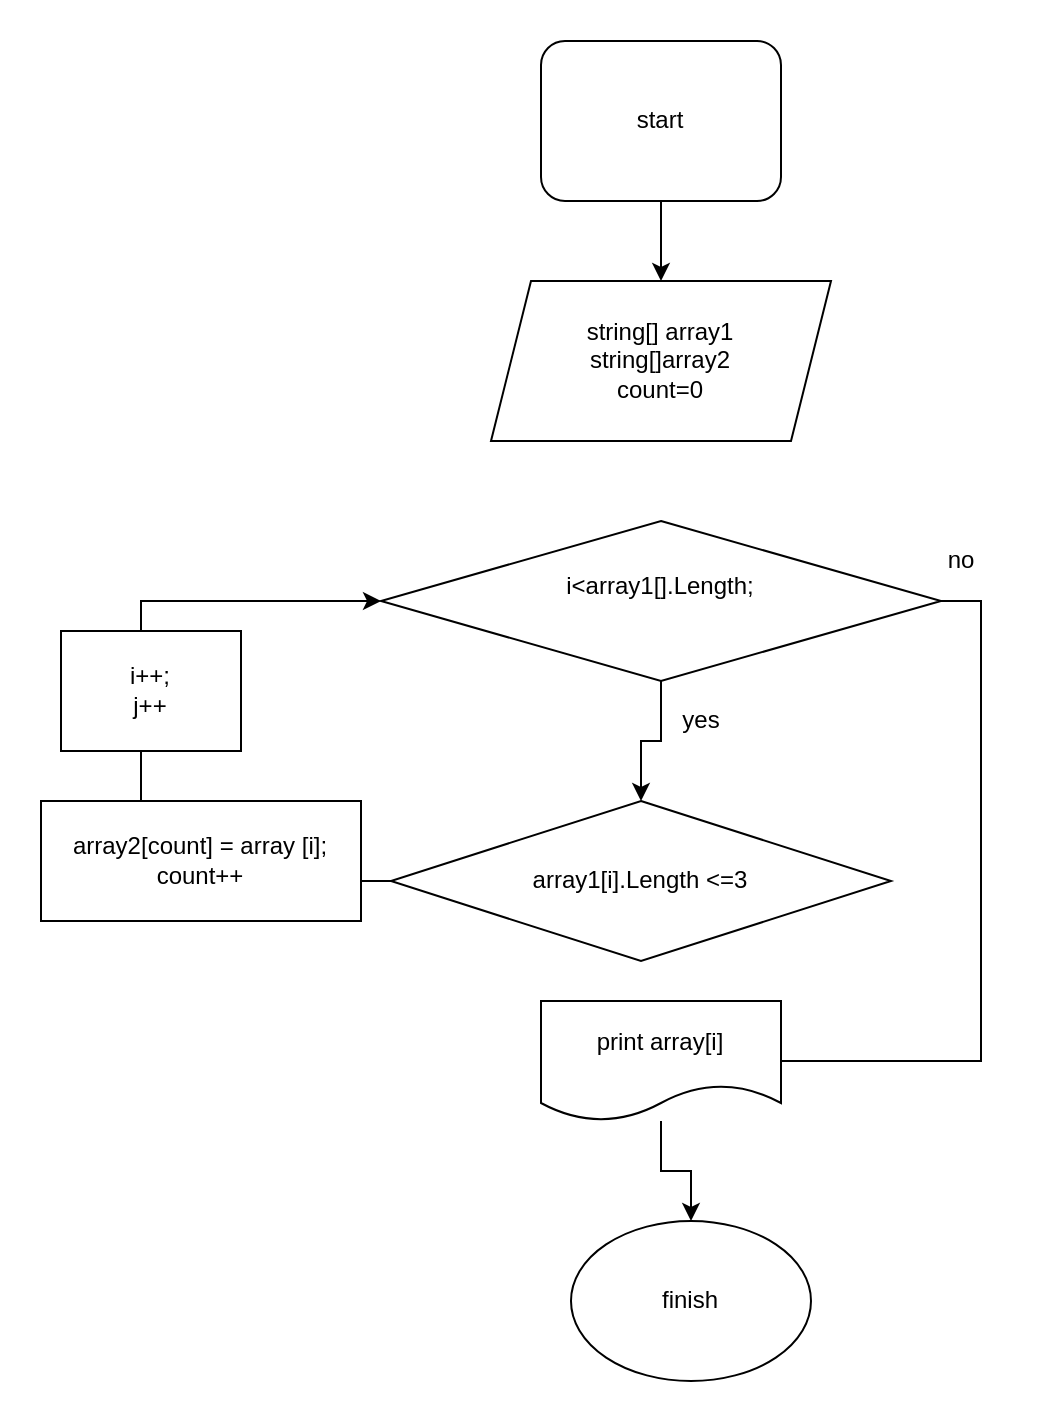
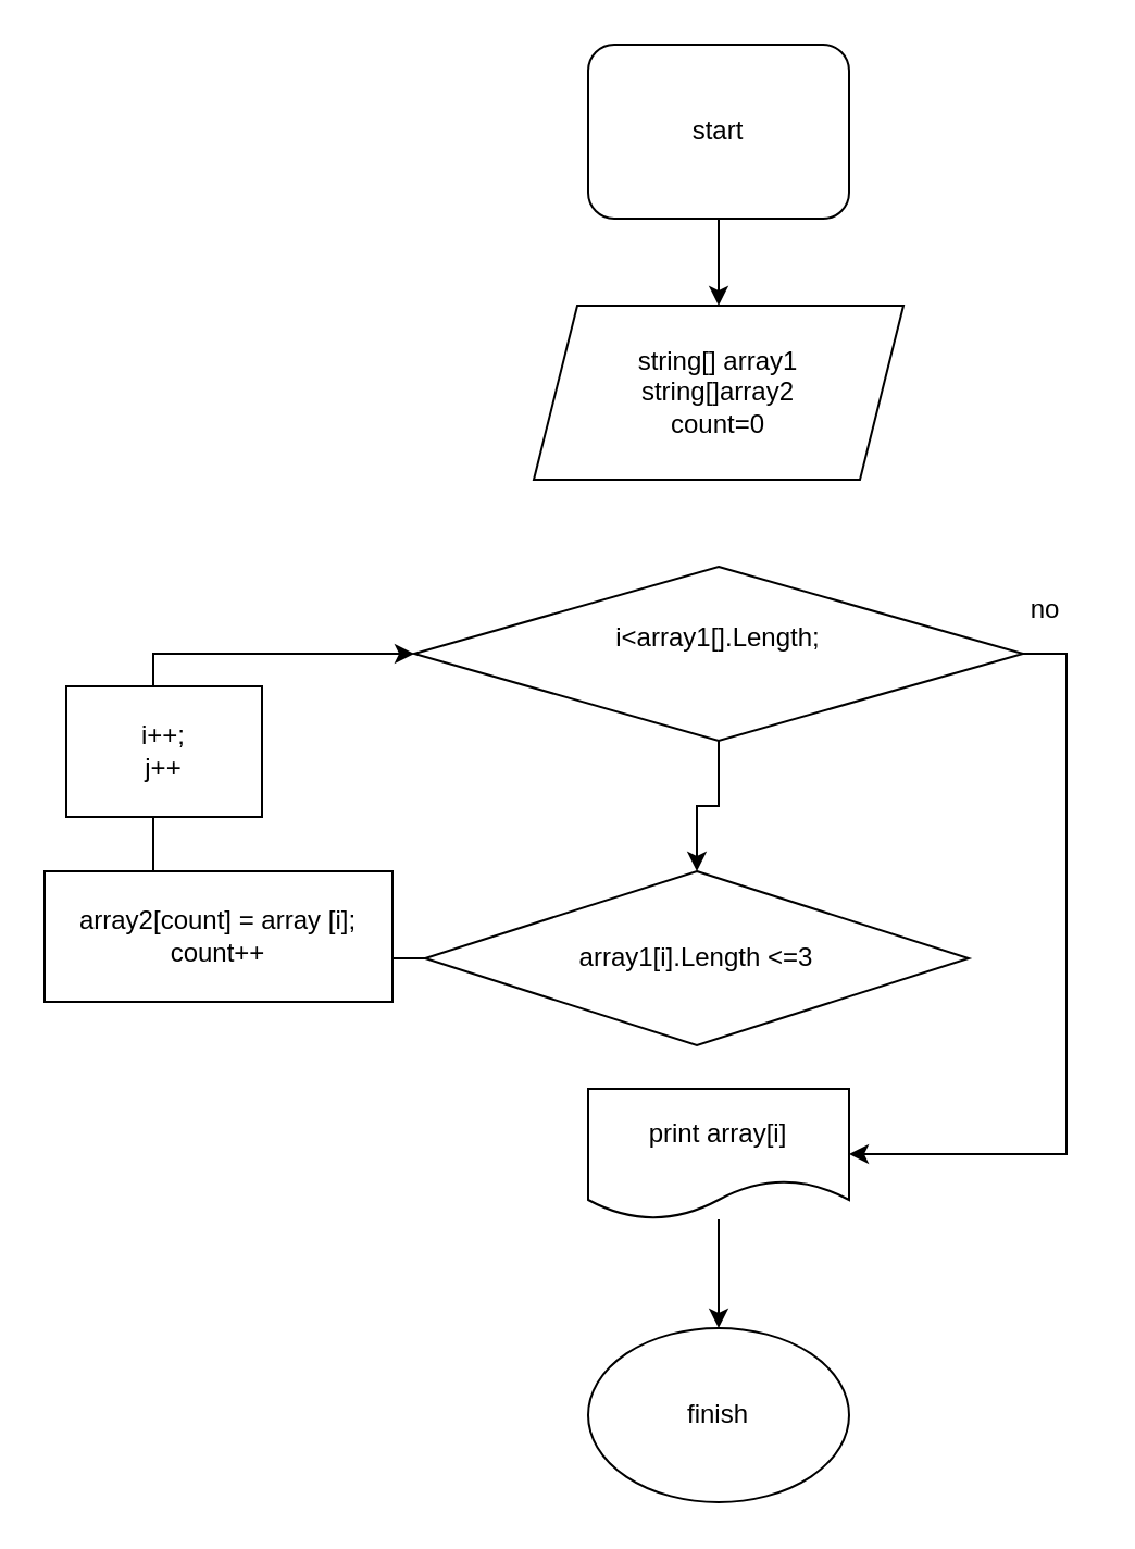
- <mxCell id="10" value="yes" style="text;html=1;align=center;verticalAlign=middle;resizable=0;points=[];autosize=1;strokeColor=none;fillColor=none;" parent="1" vertex="1"><mxGeometry x="330" y="345" width="40" height="30" as="geometry" /></mxCell>
- <mxCell id="6" style="edgeStyle=orthogonalEdgeStyle;rounded=0;orthogonalLoop=1;jettySize=auto;html=1;entryX=1;entryY=0.5;entryDx=0;entryDy=0;endArrow=none;" parent="1" source="7" target="12" edge="1"><mxGeometry relative="1" as="geometry"><Array as="points"><mxPoint x="490" y="300" /><mxPoint x="490" y="530" /></Array></mxGeometry></mxCell>
+ <mxCell id="6" style="edgeStyle=orthogonalEdgeStyle;rounded=0;orthogonalLoop=1;jettySize=auto;html=1;entryX=1;entryY=0.5;entryDx=0;entryDy=0;" parent="1" source="7" target="12" edge="1"><mxGeometry relative="1" as="geometry"><Array as="points"><mxPoint x="490" y="300" /><mxPoint x="490" y="530" /></Array></mxGeometry></mxCell>
- <mxCell id="15" value="finish" style="ellipse;whiteSpace=wrap;html=1;" parent="1" vertex="1"><mxGeometry x="285" y="610" width="120" height="80" as="geometry" /></mxCell>
+ <mxCell id="15" value="finish" style="ellipse;whiteSpace=wrap;html=1;" parent="1" vertex="1"><mxGeometry x="270" y="610" width="120" height="80" as="geometry" /></mxCell>
